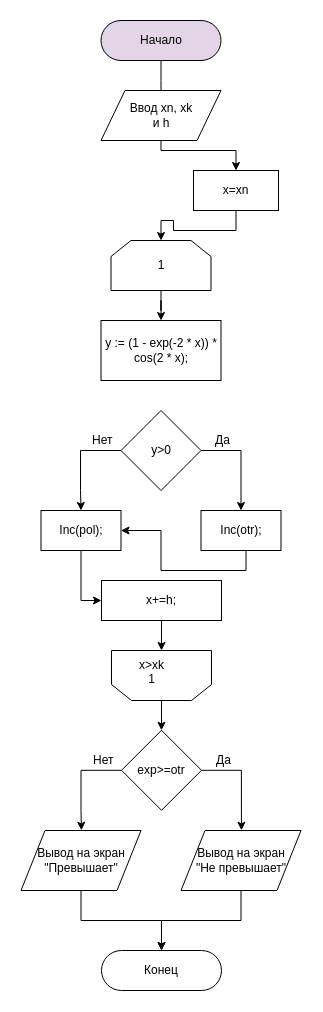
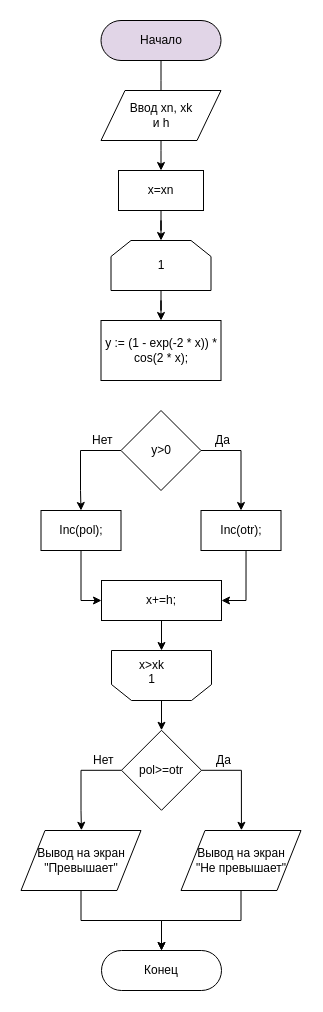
- <mxCell id="7" value="x=xn&lt;br&gt;" style="rounded=0;whiteSpace=wrap;html=1;" vertex="1" parent="1"><mxGeometry x="193" y="170" width="85" height="40" as="geometry" /></mxCell>
+ <mxCell id="7" value="x=xn&lt;br&gt;" style="rounded=0;whiteSpace=wrap;html=1;" vertex="1" parent="1"><mxGeometry x="118" y="170" width="85" height="40" as="geometry" /></mxCell>
- <mxCell id="16" style="edgeStyle=orthogonalEdgeStyle;rounded=0;orthogonalLoop=1;jettySize=auto;html=1;exitX=0.563;exitY=1.014;exitDx=0;exitDy=0;exitPerimeter=0;" edge="1" parent="1" source="17" target="15"><mxGeometry relative="1" as="geometry" /></mxCell>
+ <mxCell id="16" style="edgeStyle=orthogonalEdgeStyle;rounded=0;orthogonalLoop=1;jettySize=auto;html=1;entryX=1;entryY=0.5;entryDx=0;entryDy=0;exitX=0.563;exitY=1.014;exitDx=0;exitDy=0;exitPerimeter=0;" edge="1" parent="1" source="17" target="21"><mxGeometry relative="1" as="geometry" /></mxCell>
- <mxCell id="27" value="exp&amp;gt;=otr" style="rhombus;whiteSpace=wrap;html=1;" vertex="1" parent="1"><mxGeometry x="121" y="729.786" width="80" height="80" as="geometry" /></mxCell>
+ <mxCell id="27" value="pol&amp;gt;=otr" style="rhombus;whiteSpace=wrap;html=1;" vertex="1" parent="1"><mxGeometry x="121" y="729.786" width="80" height="80" as="geometry" /></mxCell>
